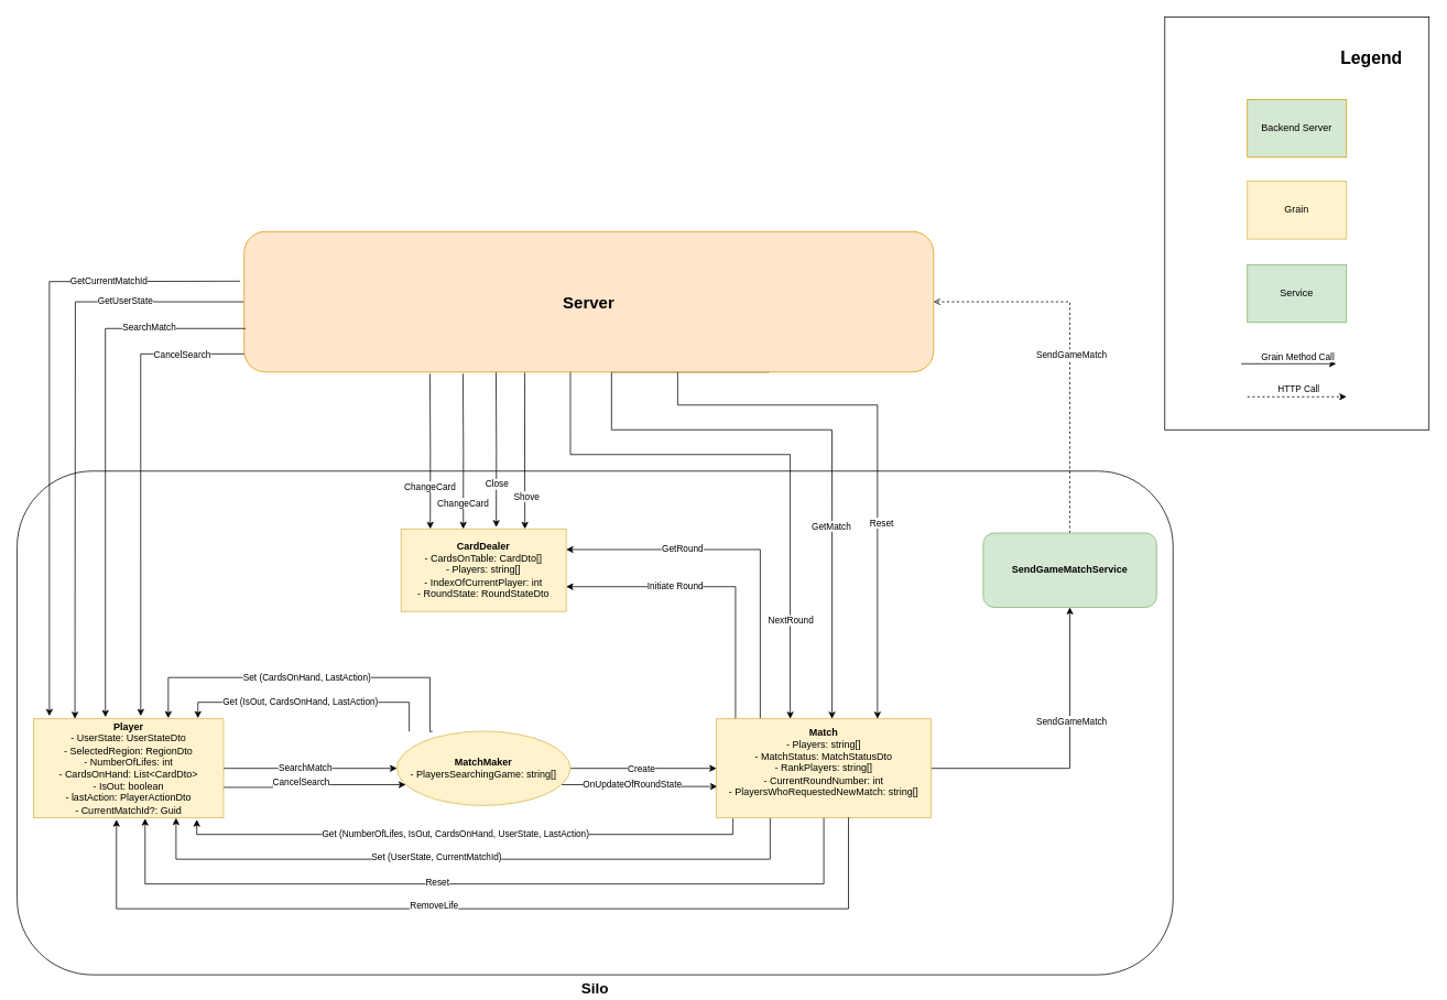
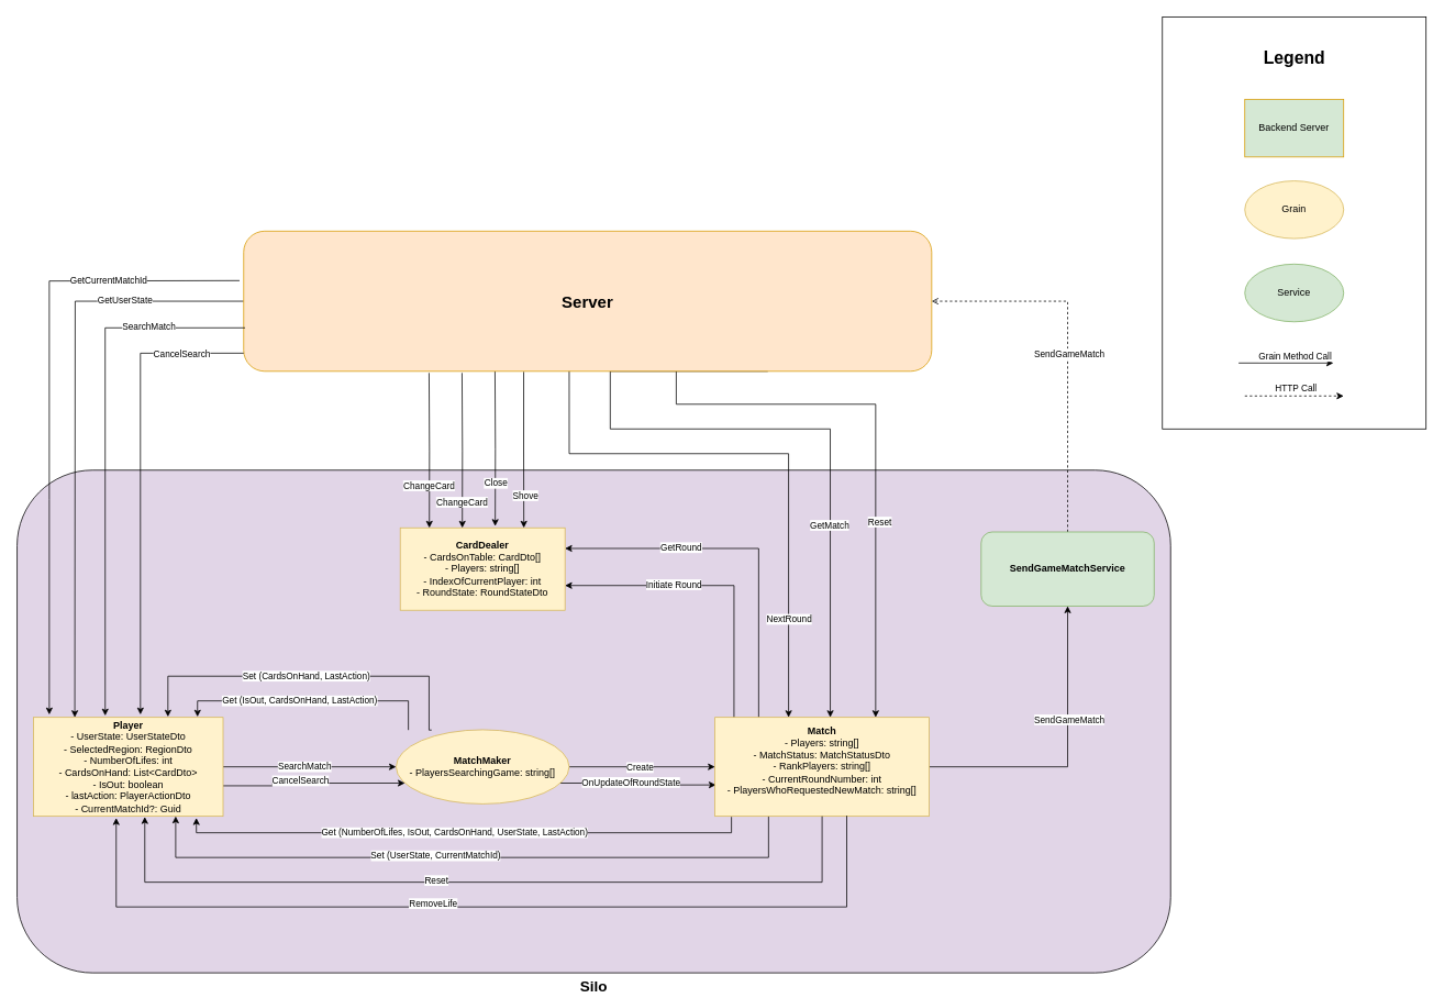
- <mxCell id="66" value="Legend" style="text;html=1;align=center;verticalAlign=middle;resizable=0;points=[];autosize=1;strokeColor=none;fillColor=none;fontStyle=1;fontSize=21;" vertex="1" parent="1"><mxGeometry x="1615" y="50" width="90" height="40" as="geometry" /></mxCell>
+ <mxCell id="66" value="Legend" style="text;html=1;align=center;verticalAlign=middle;resizable=0;points=[];autosize=1;strokeColor=none;fillColor=none;fontStyle=1;fontSize=21;" vertex="1" parent="1"><mxGeometry x="1525" y="50" width="90" height="40" as="geometry" /></mxCell>
- <mxCell id="39" value="Grain" style="rounded=0;whiteSpace=wrap;html=1;fillColor=#fff2cc;strokeColor=#d6b656;" vertex="1" parent="1"><mxGeometry x="1510" y="219" width="120" height="70" as="geometry" /></mxCell>
+ <mxCell id="39" value="Grain" style="ellipse;whiteSpace=wrap;html=1;fillColor=#fff2cc;strokeColor=#d6b656;" vertex="1" parent="1"><mxGeometry x="1510" y="219" width="120" height="70" as="geometry" /></mxCell>
- <mxCell id="40" value="Service" style="rounded=0;whiteSpace=wrap;html=1;fillColor=#d5e8d4;strokeColor=#82b366;" vertex="1" parent="1"><mxGeometry x="1510" y="320" width="120" height="70" as="geometry" /></mxCell>
+ <mxCell id="40" value="Service" style="ellipse;whiteSpace=wrap;html=1;fillColor=#d5e8d4;strokeColor=#82b366;" vertex="1" parent="1"><mxGeometry x="1510" y="320" width="120" height="70" as="geometry" /></mxCell>
- <mxCell id="3" value="&lt;b&gt;&lt;font style=&quot;font-size: 18px;&quot;&gt;Silo&lt;/font&gt;&lt;/b&gt;" style="rounded=1;whiteSpace=wrap;html=1;labelPosition=center;verticalLabelPosition=bottom;align=center;verticalAlign=top;" vertex="1" parent="1"><mxGeometry x="20" y="570" width="1400" height="610" as="geometry" /></mxCell>
+ <mxCell id="3" value="&lt;b&gt;&lt;font style=&quot;font-size: 18px;&quot;&gt;Silo&lt;/font&gt;&lt;/b&gt;" style="rounded=1;whiteSpace=wrap;html=1;labelPosition=center;verticalLabelPosition=bottom;align=center;verticalAlign=top;fillColor=#e1d5e7;" vertex="1" parent="1"><mxGeometry x="20" y="570" width="1400" height="610" as="geometry" /></mxCell>
